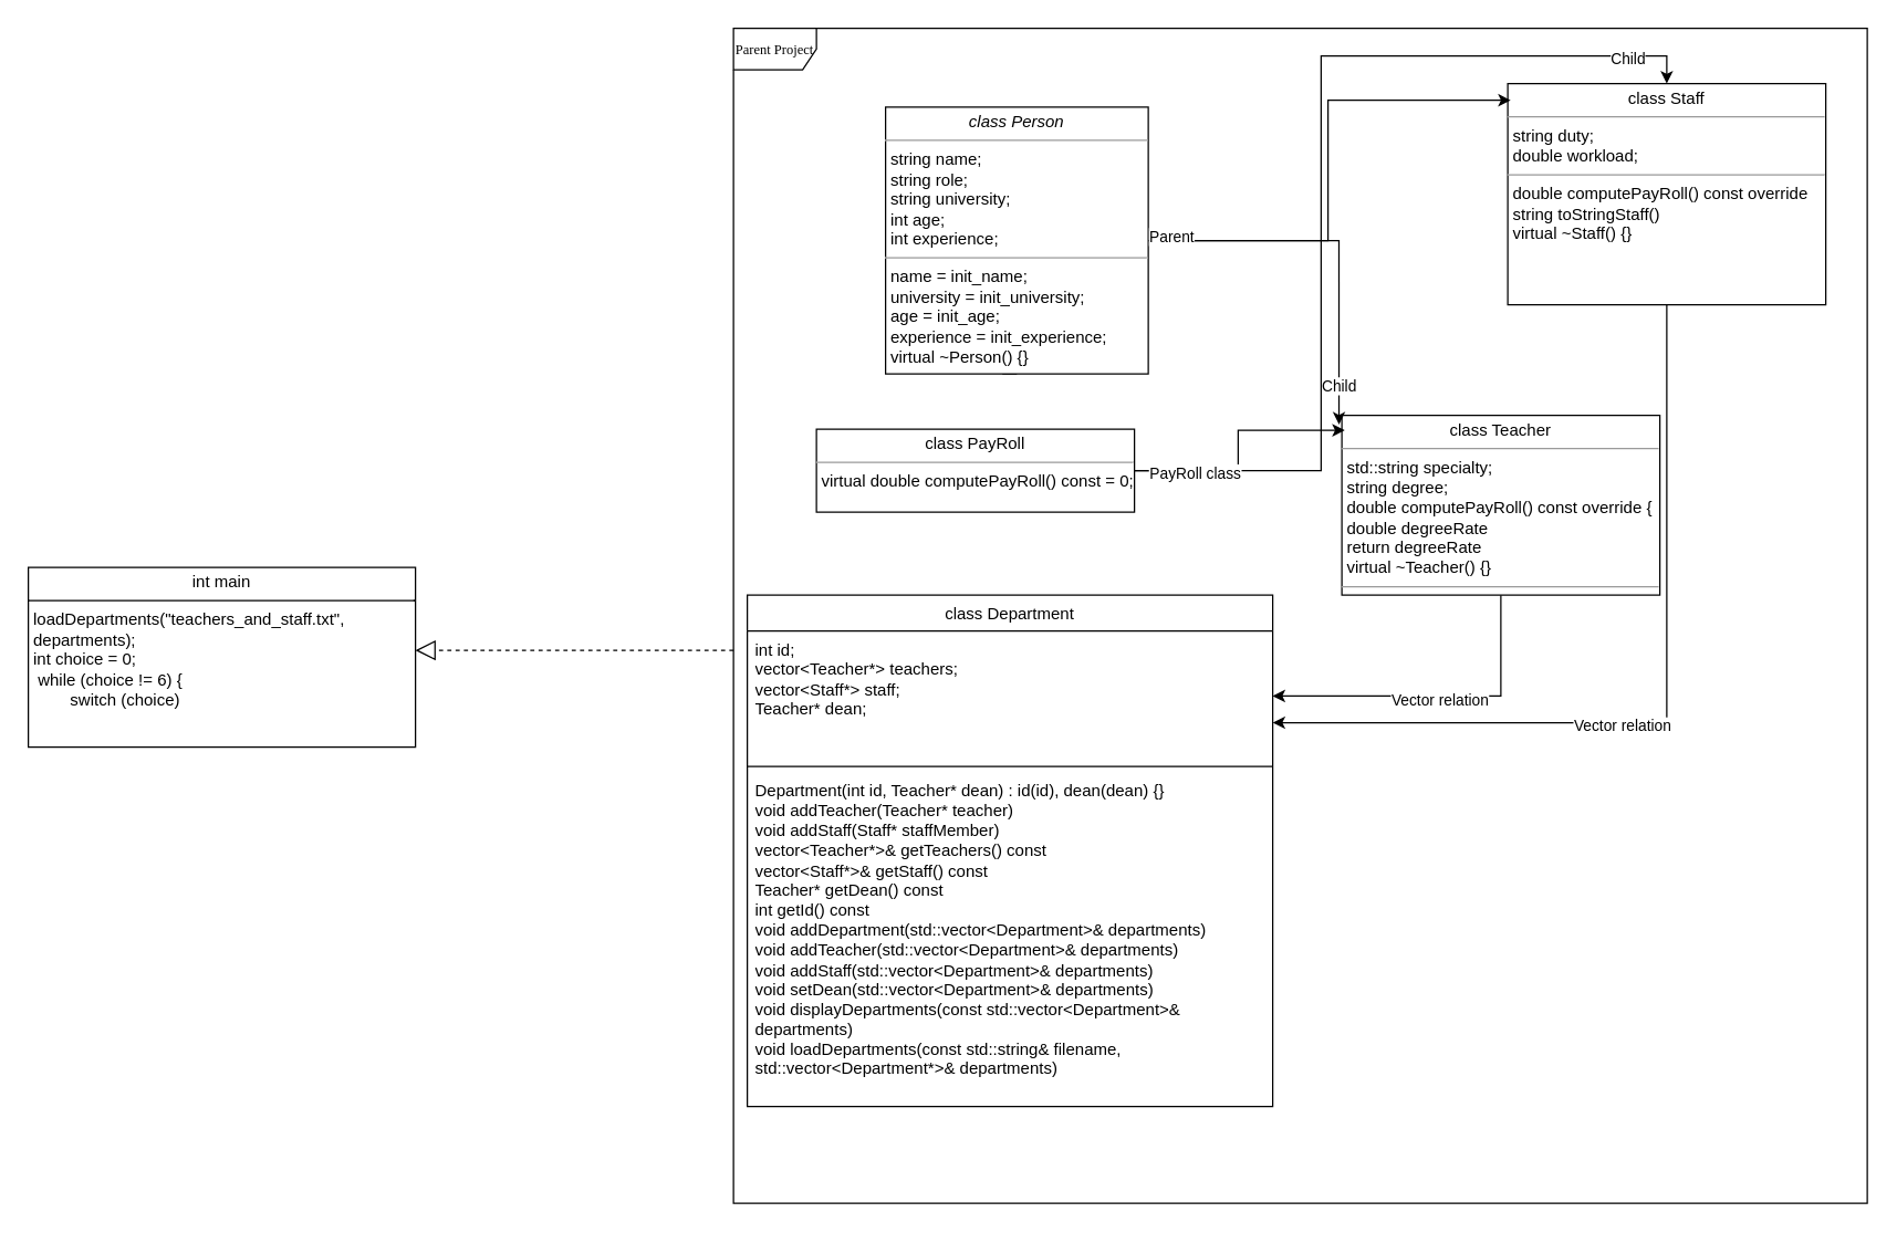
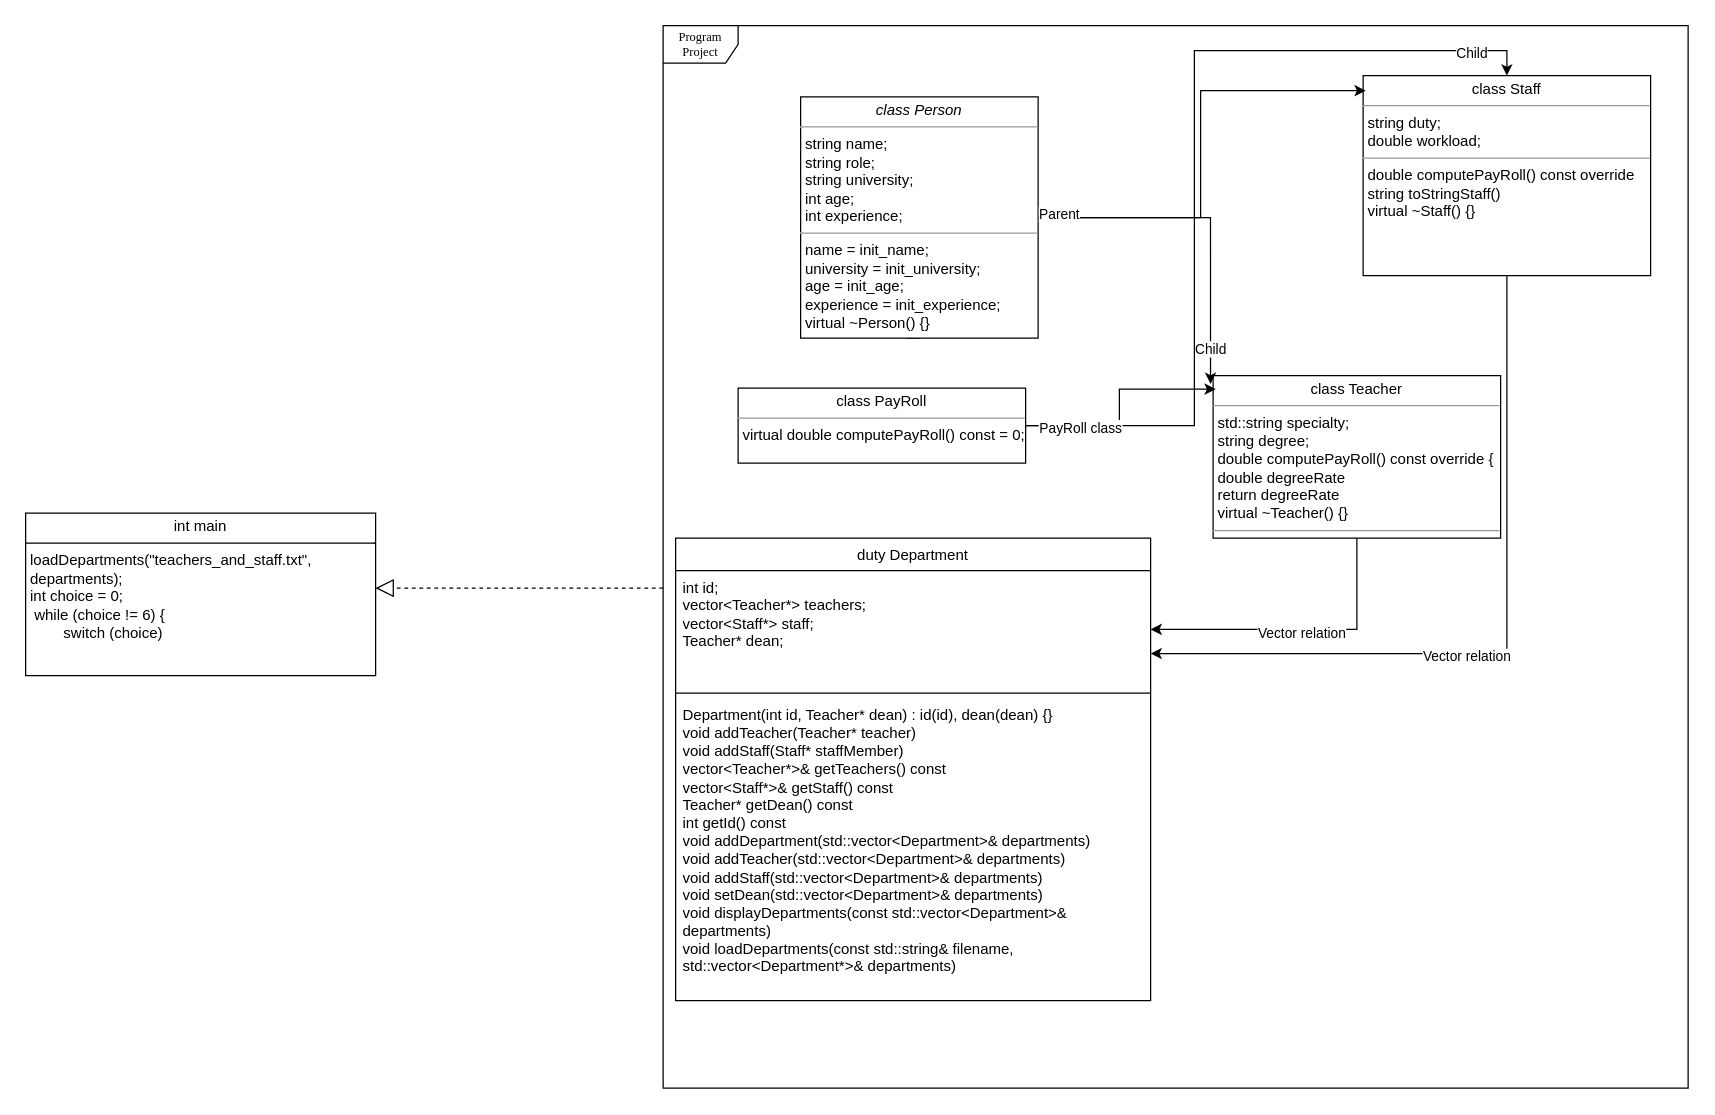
- <mxCell id="2" value="Parent Project" style="shape=umlFrame;whiteSpace=wrap;html=1;rounded=0;shadow=0;comic=0;labelBackgroundColor=none;strokeWidth=1;fontFamily=Verdana;fontSize=10;align=center;" parent="1" vertex="1"><mxGeometry x="530" width="820" height="850" as="geometry" y="20" /></mxCell>
+ <mxCell id="2" value="Program Project" style="shape=umlFrame;whiteSpace=wrap;html=1;rounded=0;shadow=0;comic=0;labelBackgroundColor=none;strokeWidth=1;fontFamily=Verdana;fontSize=10;align=center;" parent="1" vertex="1"><mxGeometry x="530" width="820" height="850" as="geometry" y="20" /></mxCell>
- <mxCell id="18" value="&lt;span style=&quot;font-weight: 400;&quot;&gt;class Department&lt;/span&gt;" style="swimlane;fontStyle=1;align=center;verticalAlign=top;childLayout=stackLayout;horizontal=1;startSize=26;horizontalStack=0;resizeParent=1;resizeParentMax=0;resizeLast=0;collapsible=1;marginBottom=0;whiteSpace=wrap;html=1;" parent="1" vertex="1"><mxGeometry x="540" y="430" width="380" height="370" as="geometry" /></mxCell>
+ <mxCell id="18" value="&lt;span style=&quot;font-weight: 400;&quot;&gt;duty Department&lt;/span&gt;" style="swimlane;fontStyle=1;align=center;verticalAlign=top;childLayout=stackLayout;horizontal=1;startSize=26;horizontalStack=0;resizeParent=1;resizeParentMax=0;resizeLast=0;collapsible=1;marginBottom=0;whiteSpace=wrap;html=1;" parent="1" vertex="1"><mxGeometry x="540" y="430" width="380" height="370" as="geometry" /></mxCell>
